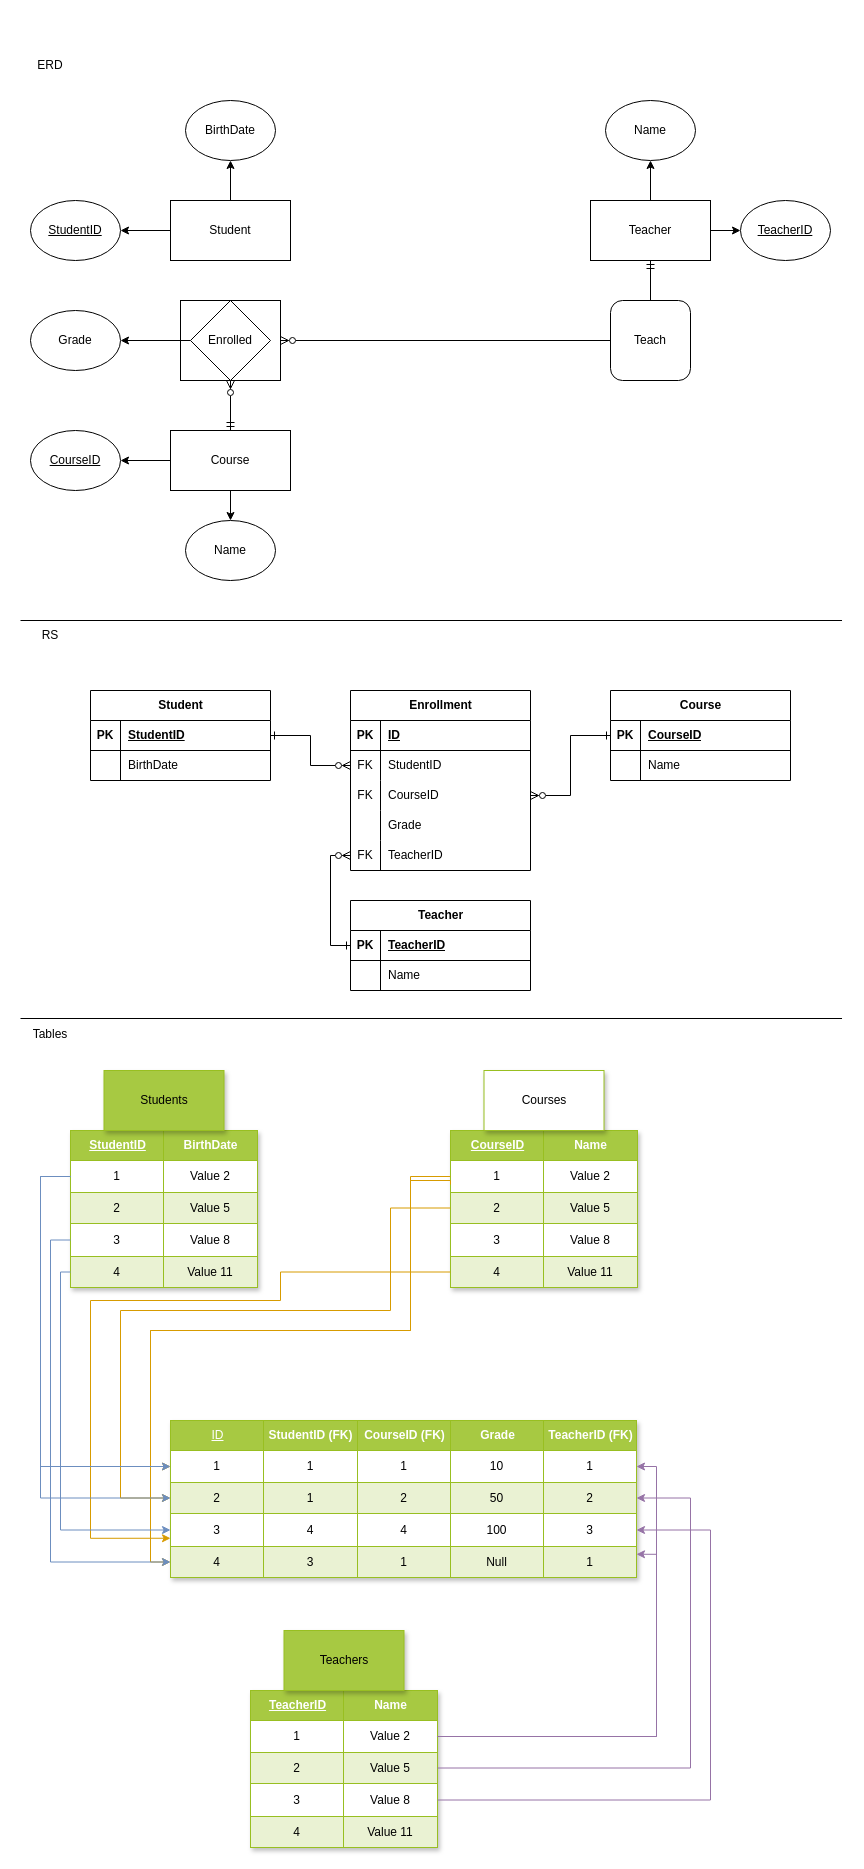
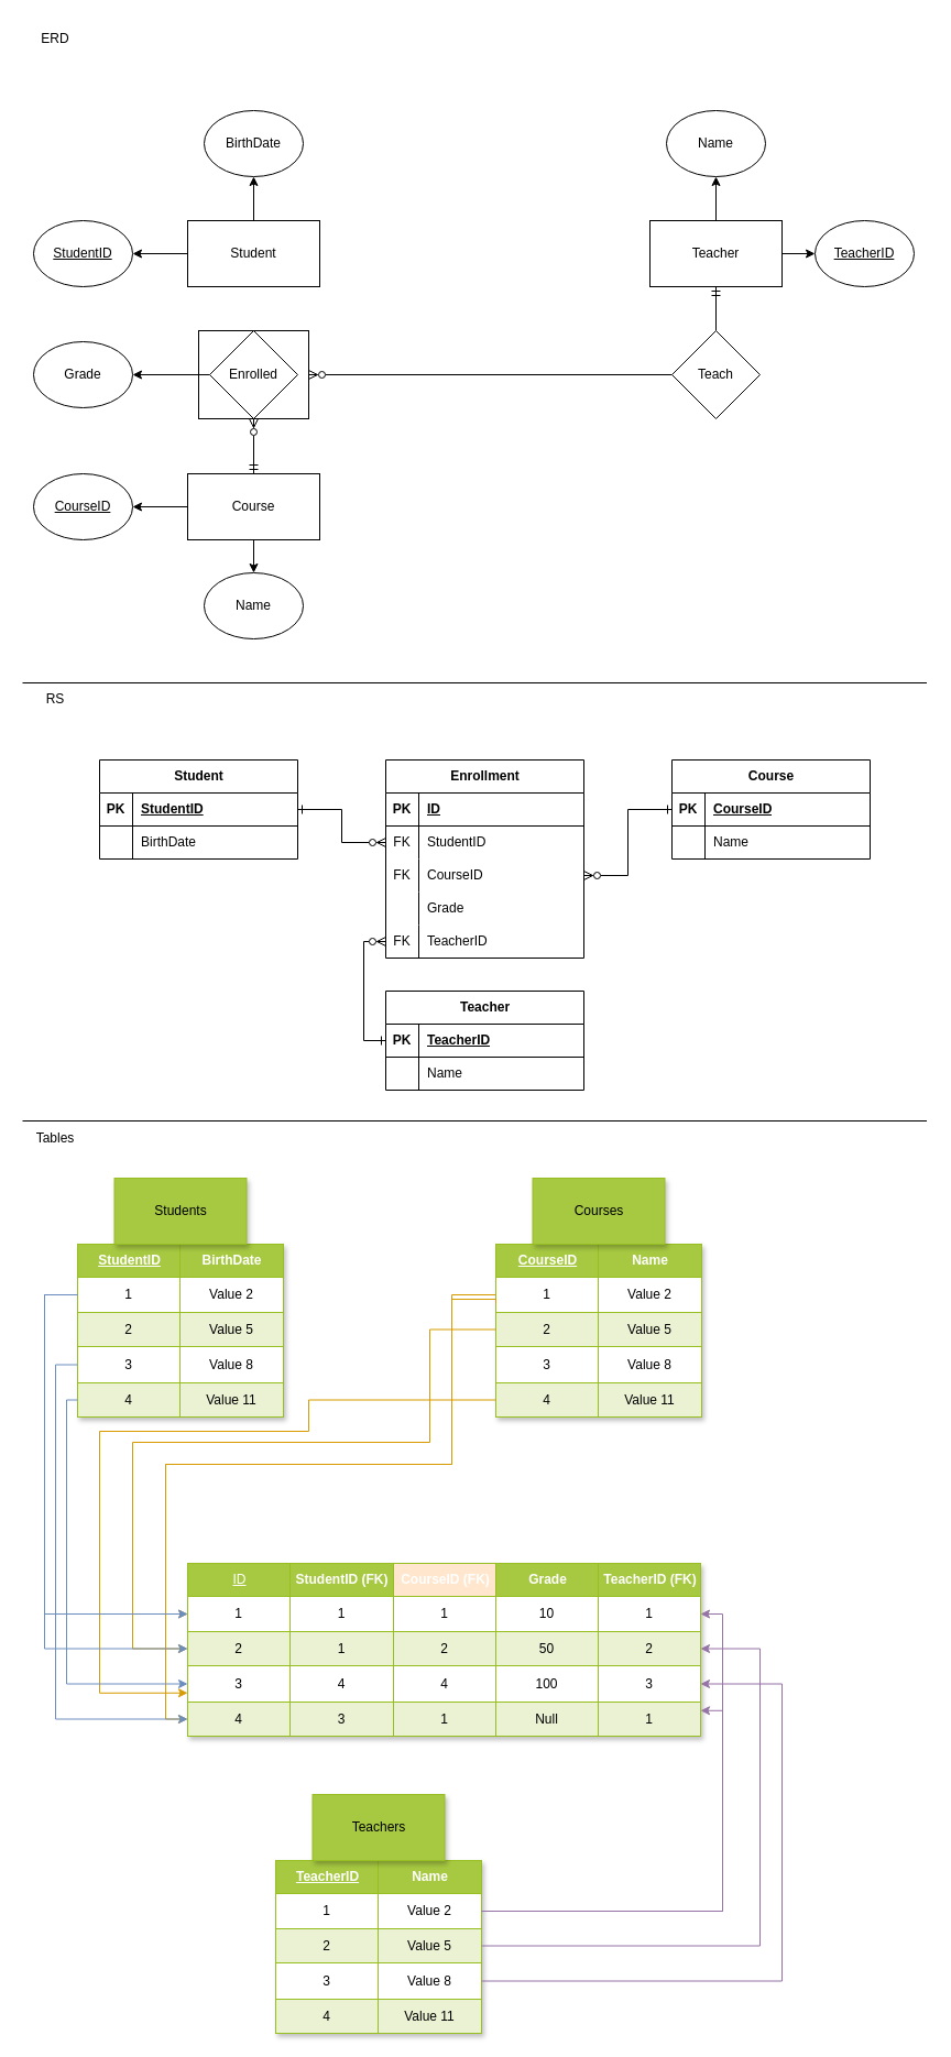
- <mxCell id="7" value="ERD" style="text;html=1;align=center;verticalAlign=middle;whiteSpace=wrap;rounded=0;" vertex="1" parent="1"><mxGeometry x="20" y="50" width="60" height="30" as="geometry" /></mxCell>
+ <mxCell id="7" value="ERD" style="text;html=1;align=center;verticalAlign=middle;whiteSpace=wrap;rounded=0;" vertex="1" parent="1"><mxGeometry width="60" height="30" as="geometry" x="20" y="20" /></mxCell>
- <mxCell id="18" value="Teach" style="whiteSpace=wrap;html=1;rounded=1;" vertex="1" parent="1"><mxGeometry x="610" y="300" width="80" height="80" as="geometry" /></mxCell>
+ <mxCell id="18" value="Teach" style="rhombus;whiteSpace=wrap;html=1;rounded=0;" vertex="1" parent="1"><mxGeometry x="610" y="300" width="80" height="80" as="geometry" /></mxCell>
- <mxCell id="105" value="Courses" style="whiteSpace=wrap;html=1;fillColor=#ffffff;strokeColor=#98bf21;shadow=1;" vertex="1" parent="1"><mxGeometry x="483.5" y="1070" width="120" height="60" as="geometry" /></mxCell>
+ <mxCell id="105" value="Courses" style="whiteSpace=wrap;html=1;fillColor=#A7C942;strokeColor=#98bf21;shadow=1;" vertex="1" parent="1"><mxGeometry x="483.5" y="1070" width="120" height="60" as="geometry" /></mxCell>
- <mxCell id="110" value="CourseID (FK)" style="connectable=0;recursiveResize=0;strokeColor=inherit;fillColor=#A7C942;align=center;fontStyle=1;fontColor=#FFFFFF;html=1;" vertex="1" parent="107"><mxGeometry x="187" width="93" height="30" as="geometry"><mxRectangle width="93" height="30" as="alternateBounds" /></mxGeometry></mxCell>
+ <mxCell id="110" value="CourseID (FK)" style="connectable=0;recursiveResize=0;strokeColor=inherit;fillColor=#ffe6cc;align=center;fontStyle=1;fontColor=#FFFFFF;html=1;" vertex="1" parent="107"><mxGeometry x="187" width="93" height="30" as="geometry"><mxRectangle width="93" height="30" as="alternateBounds" /></mxGeometry></mxCell>
